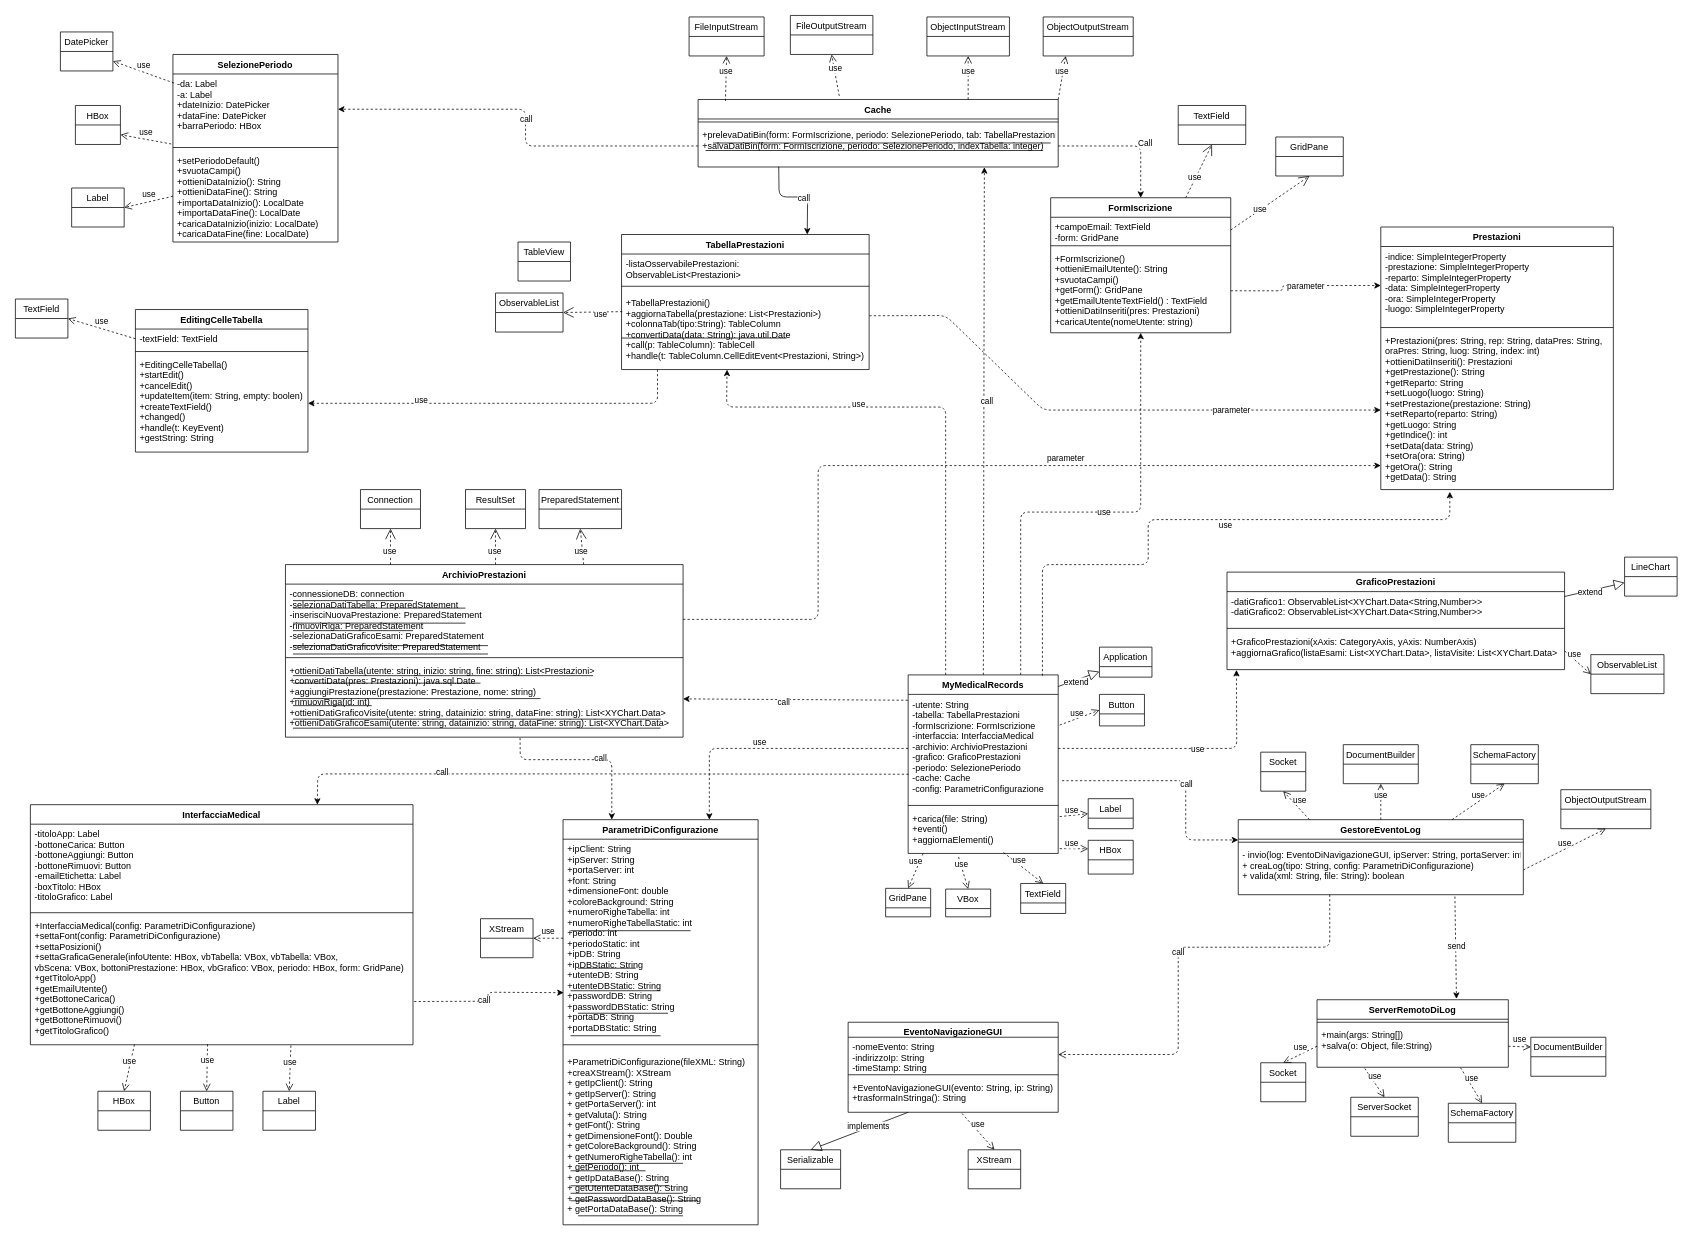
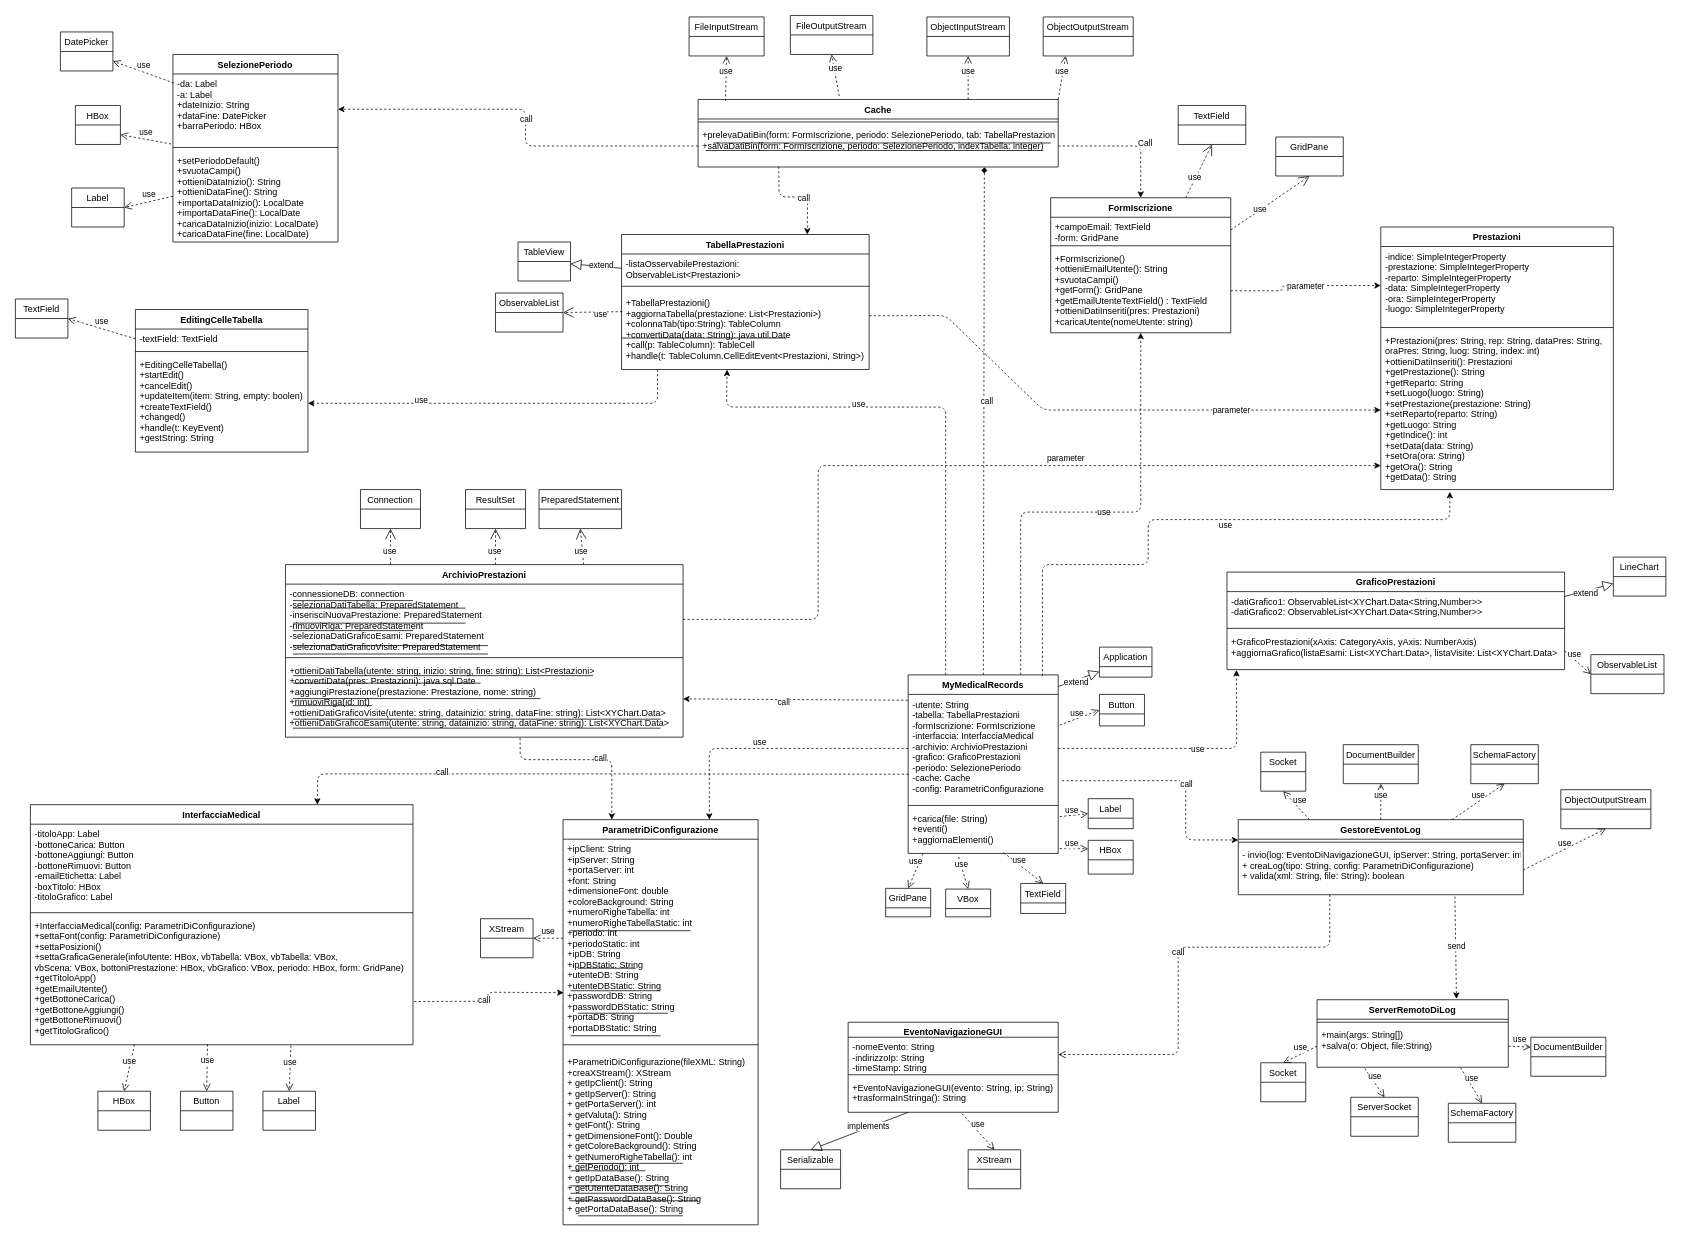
- <mxCell id="37" value="-da: Label&#10;-a: Label&#10;+dateInizio: DatePicker&#10;+dataFine: DatePicker&#10;+barraPeriodo: HBox" style="text;strokeColor=none;fillColor=none;align=left;verticalAlign=top;spacingLeft=4;spacingRight=4;overflow=hidden;rotatable=0;points=[[0,0.5],[1,0.5]];portConstraint=eastwest;" vertex="1" parent="36"><mxGeometry y="26" width="220" height="94" as="geometry" /></mxCell>
+ <mxCell id="37" value="-da: Label&#10;-a: Label&#10;+dateInizio: String&#10;+dataFine: DatePicker&#10;+barraPeriodo: HBox" style="text;strokeColor=none;fillColor=none;align=left;verticalAlign=top;spacingLeft=4;spacingRight=4;overflow=hidden;rotatable=0;points=[[0,0.5],[1,0.5]];portConstraint=eastwest;" vertex="1" parent="36"><mxGeometry y="26" width="220" height="94" as="geometry" /></mxCell>
- <mxCell id="12" value="" style="endArrow=classic;html=1;dashed=1;entryX=0.795;entryY=1.006;entryDx=0;entryDy=0;entryPerimeter=0;" edge="1" parent="1" source="147" target="5"><mxGeometry width="50" height="50" relative="1" as="geometry"><mxPoint x="1160" y="362" as="sourcePoint" /><mxPoint x="1210" y="312" as="targetPoint" /></mxGeometry></mxCell>
+ <mxCell id="12" value="" style="endArrow=diamond;html=1;dashed=1;entryX=0.795;entryY=1.006;entryDx=0;entryDy=0;entryPerimeter=0;" edge="1" parent="1" source="147" target="5"><mxGeometry width="50" height="50" relative="1" as="geometry"><mxPoint x="1160" y="362" as="sourcePoint" /><mxPoint x="1210" y="312" as="targetPoint" /></mxGeometry></mxCell>
- <mxCell id="189" value="" style="endArrow=classic;html=1;dashed=0;exitX=0.224;exitY=0.991;exitDx=0;exitDy=0;exitPerimeter=0;entryX=0.75;entryY=0;entryDx=0;entryDy=0;" edge="1" parent="1" source="5" target="7"><mxGeometry width="50" height="50" relative="1" as="geometry"><mxPoint x="1360" y="291" as="sourcePoint" /><mxPoint x="1331" y="352" as="targetPoint" /><Array as="points"><mxPoint x="1038" y="262" /><mxPoint x="1076" y="262" /></Array></mxGeometry></mxCell>
+ <mxCell id="189" value="" style="endArrow=classic;html=1;dashed=1;exitX=0.224;exitY=0.991;exitDx=0;exitDy=0;exitPerimeter=0;entryX=0.75;entryY=0;entryDx=0;entryDy=0;" edge="1" parent="1" source="5" target="7"><mxGeometry width="50" height="50" relative="1" as="geometry"><mxPoint x="1360" y="291" as="sourcePoint" /><mxPoint x="1331" y="352" as="targetPoint" /><Array as="points"><mxPoint x="1038" y="262" /><mxPoint x="1076" y="262" /></Array></mxGeometry></mxCell>
+ <mxCell id="32" value="" style="endArrow=block;endFill=0;endSize=12;html=1;exitX=0;exitY=0.25;exitDx=0;exitDy=0;" edge="1" parent="1" source="7" target="77"><mxGeometry width="160" relative="1" as="geometry"><mxPoint x="690" y="242" as="sourcePoint" /><mxPoint x="770" y="302" as="targetPoint" /></mxGeometry></mxCell>
+ <mxCell id="33" value="extend" style="edgeLabel;html=1;align=center;verticalAlign=middle;resizable=0;points=[];" vertex="1" connectable="0" parent="32"><mxGeometry x="-0.178" y="-2" relative="1" as="geometry"><mxPoint as="offset" /></mxGeometry></mxCell>
- <mxCell id="134" value="LineChart" style="swimlane;fontStyle=0;childLayout=stackLayout;horizontal=1;startSize=26;fillColor=none;horizontalStack=0;resizeParent=1;resizeParentMax=0;resizeLast=0;collapsible=1;marginBottom=0;" vertex="1" parent="1"><mxGeometry x="2165" y="742" width="70" height="52" as="geometry" /></mxCell>
+ <mxCell id="134" value="LineChart" style="swimlane;fontStyle=0;childLayout=stackLayout;horizontal=1;startSize=26;fillColor=none;horizontalStack=0;resizeParent=1;resizeParentMax=0;resizeLast=0;collapsible=1;marginBottom=0;" vertex="1" parent="1"><mxGeometry x="2150" y="742" width="70" height="52" as="geometry" /></mxCell>
